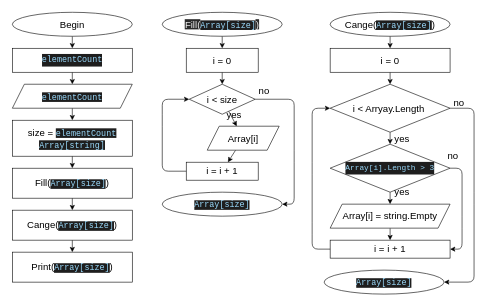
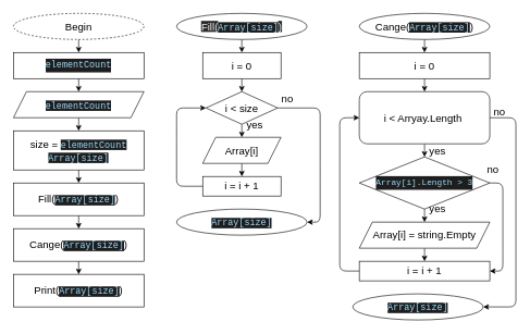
- <mxCell id="3" value="Begin" style="ellipse;whiteSpace=wrap;html=1;fontSize=16;" parent="1" vertex="1"><mxGeometry x="20" y="20" width="200" height="40" as="geometry" /></mxCell>
+ <mxCell id="3" value="Begin" style="ellipse;whiteSpace=wrap;html=1;fontSize=16;dashed=1;" parent="1" vertex="1"><mxGeometry x="20" y="20" width="200" height="40" as="geometry" /></mxCell>
- <mxCell id="45" value="i &amp;lt; Arryay.Length&amp;nbsp;" style="rhombus;whiteSpace=wrap;html=1;fontSize=16;" vertex="1" parent="1"><mxGeometry x="550" y="140" width="200" height="80" as="geometry" /></mxCell>
+ <mxCell id="45" value="i &amp;lt; Arryay.Length&amp;nbsp;" style="whiteSpace=wrap;html=1;fontSize=16;rounded=1;" vertex="1" parent="1"><mxGeometry x="550" y="140" width="200" height="80" as="geometry" /></mxCell>
- <mxCell id="9" value="size =&amp;nbsp;&lt;span style=&quot;color: rgb(156 , 220 , 254) ; font-family: &amp;#34;menlo&amp;#34; , &amp;#34;monaco&amp;#34; , &amp;#34;courier new&amp;#34; , monospace ; font-size: 14px ; background-color: rgb(30 , 30 , 30)&quot;&gt;elementCount&lt;br&gt;Array[string]&lt;br&gt;&lt;/span&gt;" style="whiteSpace=wrap;html=1;fontSize=16;" parent="1" vertex="1"><mxGeometry x="20" y="200" width="200" height="60" as="geometry" /></mxCell>
+ <mxCell id="9" value="size =&amp;nbsp;&lt;span style=&quot;color: rgb(156 , 220 , 254) ; font-family: &amp;#34;menlo&amp;#34; , &amp;#34;monaco&amp;#34; , &amp;#34;courier new&amp;#34; , monospace ; font-size: 14px ; background-color: rgb(30 , 30 , 30)&quot;&gt;elementCount&lt;br&gt;Array[size]&lt;br&gt;&lt;/span&gt;" style="whiteSpace=wrap;html=1;fontSize=16;" parent="1" vertex="1"><mxGeometry x="20" y="200" width="200" height="60" as="geometry" /></mxCell>
- <mxCell id="22" value="Array[i]" style="shape=parallelogram;perimeter=parallelogramPerimeter;whiteSpace=wrap;html=1;fixedSize=1;fontSize=16;" parent="1" vertex="1"><mxGeometry x="345" y="210" width="120" height="40" as="geometry" /></mxCell>
+ <mxCell id="22" value="Array[i]" style="shape=parallelogram;perimeter=parallelogramPerimeter;whiteSpace=wrap;html=1;fixedSize=1;fontSize=16;" parent="1" vertex="1"><mxGeometry x="310" y="210" width="120" height="40" as="geometry" /></mxCell>
